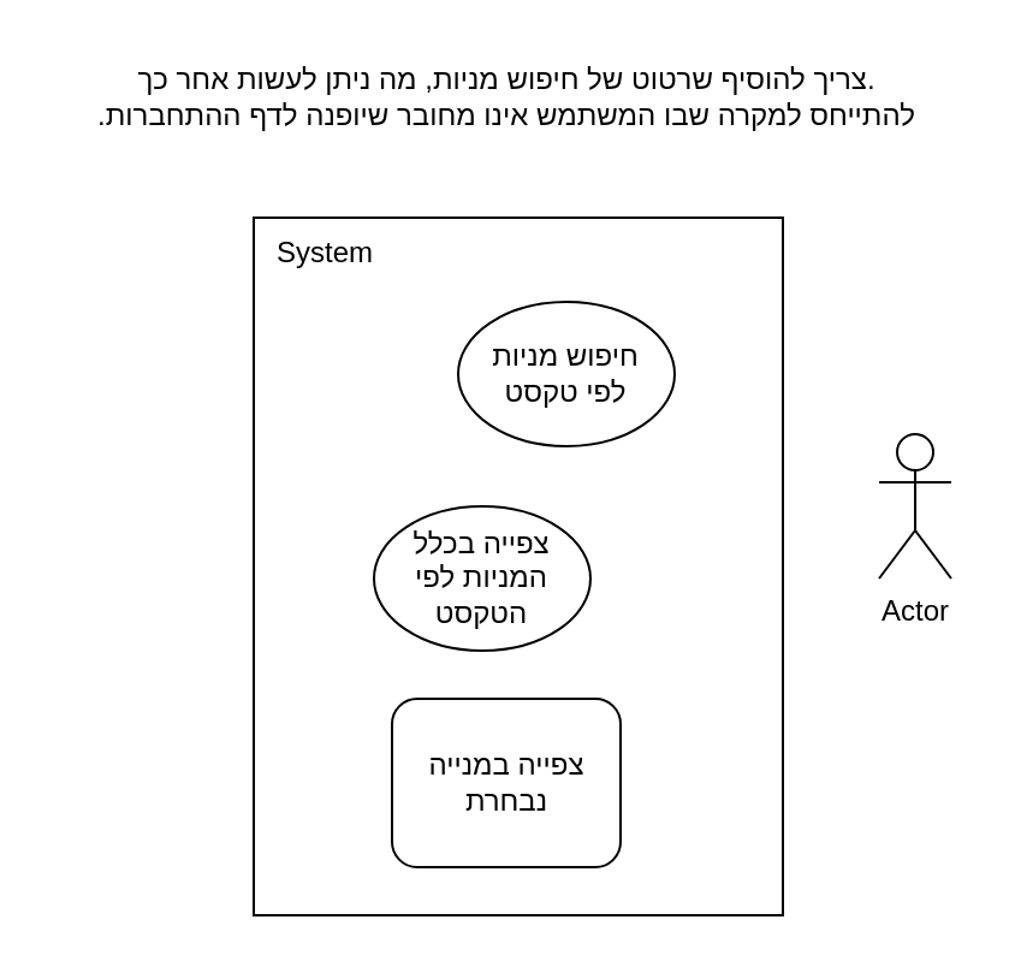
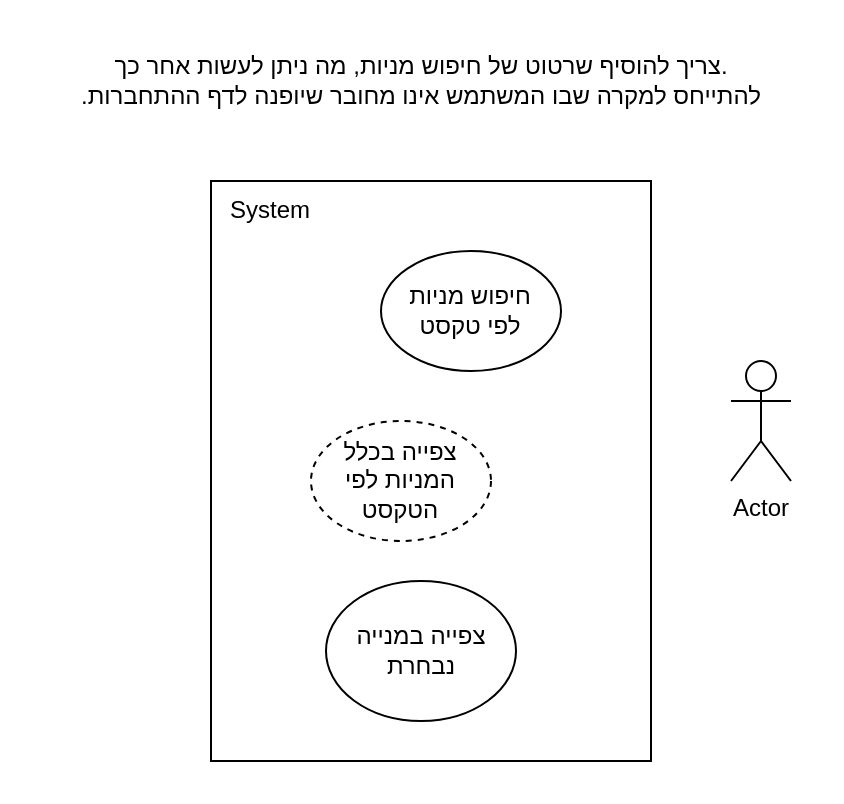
- <mxCell id="7" value="צפייה בכלל&lt;br&gt;המניות לפי הטקסט" style="ellipse;whiteSpace=wrap;html=1;" vertex="1" parent="1"><mxGeometry x="155" y="210" width="90" height="60" as="geometry" /></mxCell>
+ <mxCell id="7" value="צפייה בכלל&lt;br&gt;המניות לפי הטקסט" style="ellipse;whiteSpace=wrap;html=1;dashed=1;" vertex="1" parent="1"><mxGeometry x="155" y="210" width="90" height="60" as="geometry" /></mxCell>
- <mxCell id="8" value="צפייה במנייה&lt;br&gt;נבחרת" style="whiteSpace=wrap;html=1;rounded=1;" vertex="1" parent="1"><mxGeometry x="162.5" y="290" width="95" height="70" as="geometry" /></mxCell>
+ <mxCell id="8" value="צפייה במנייה&lt;br&gt;נבחרת" style="ellipse;whiteSpace=wrap;html=1;" vertex="1" parent="1"><mxGeometry x="162.5" y="290" width="95" height="70" as="geometry" /></mxCell>
